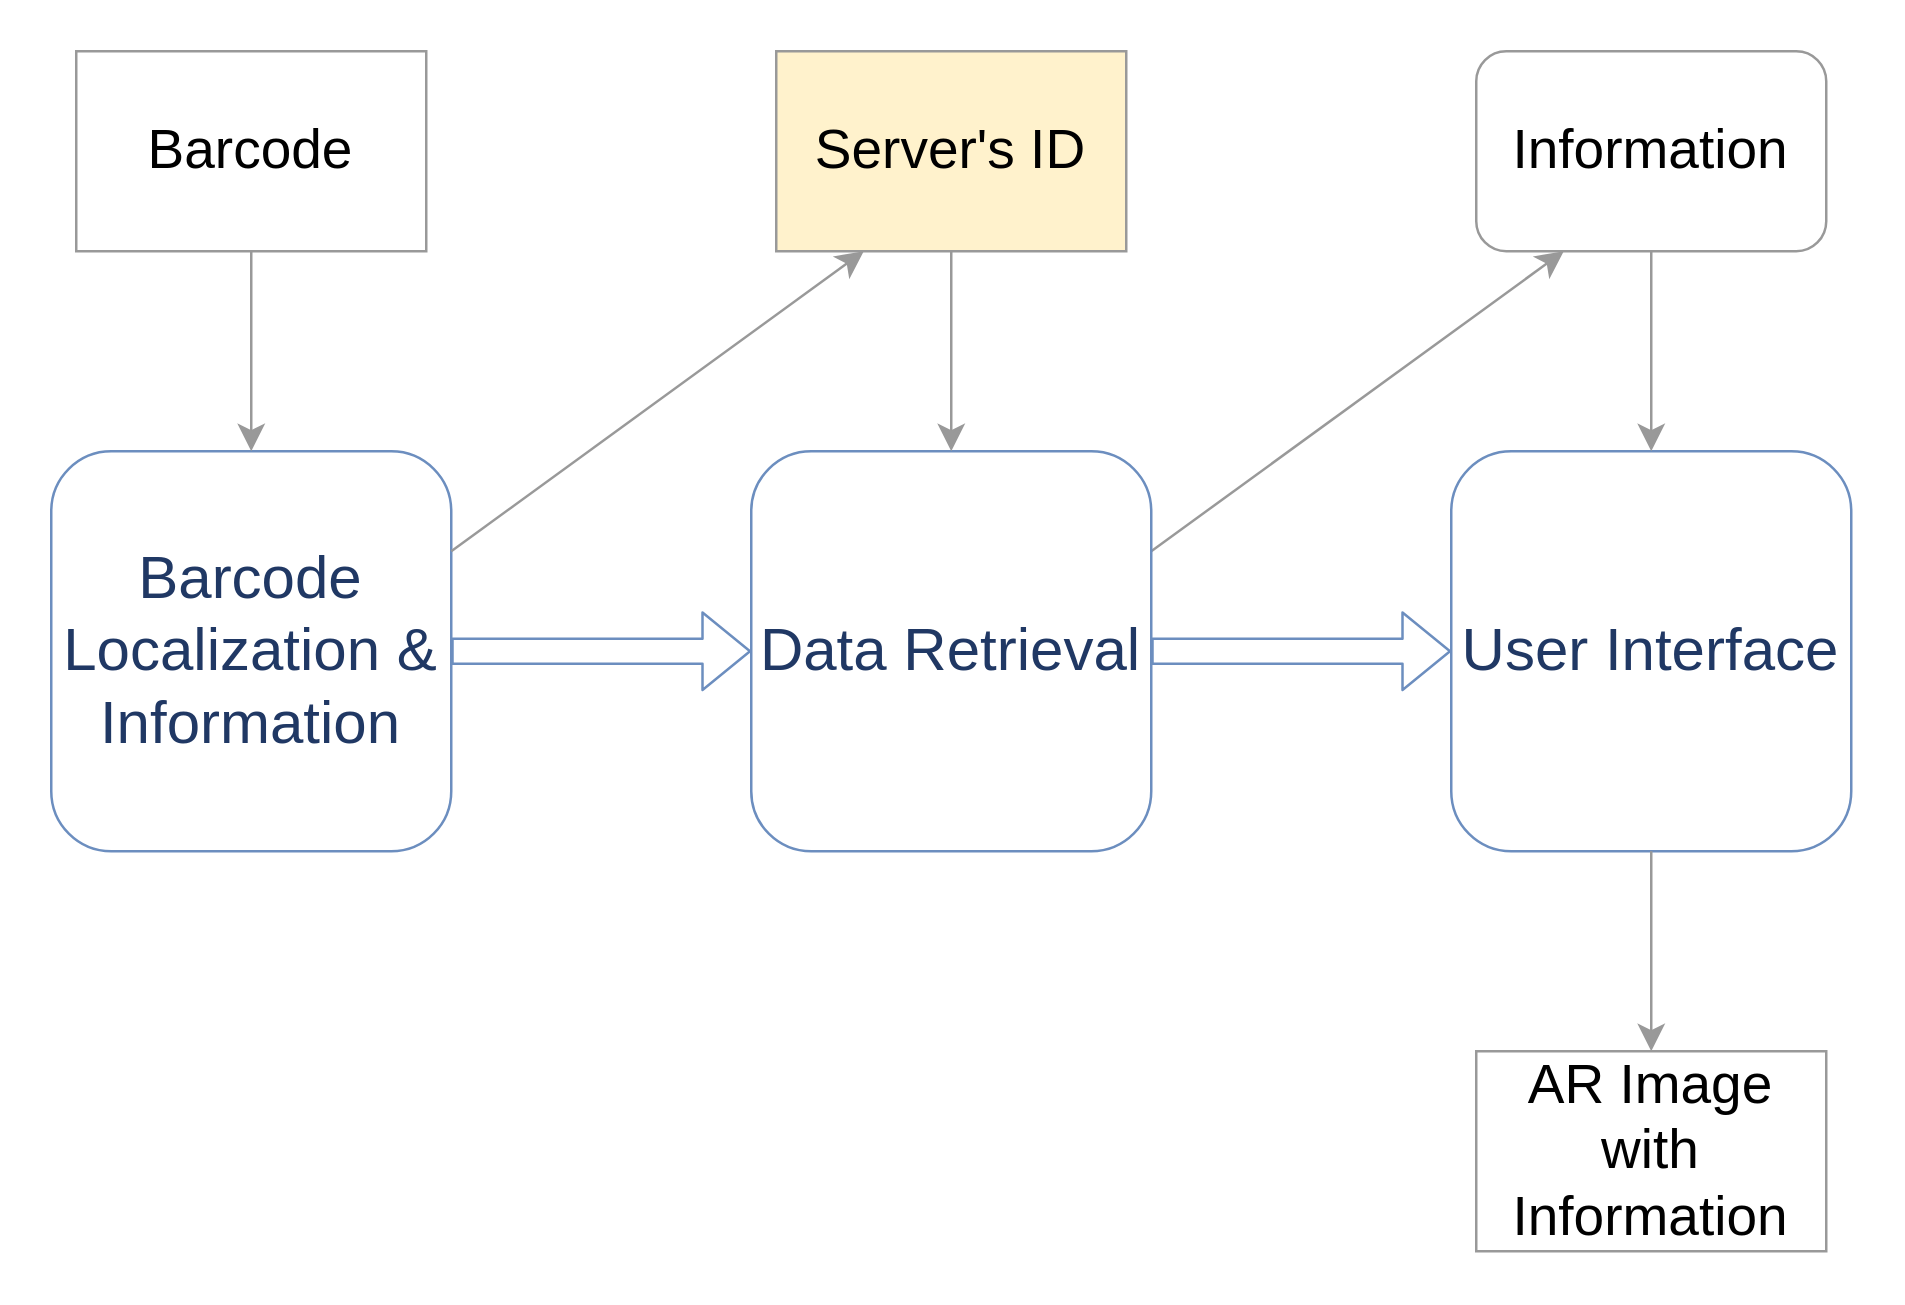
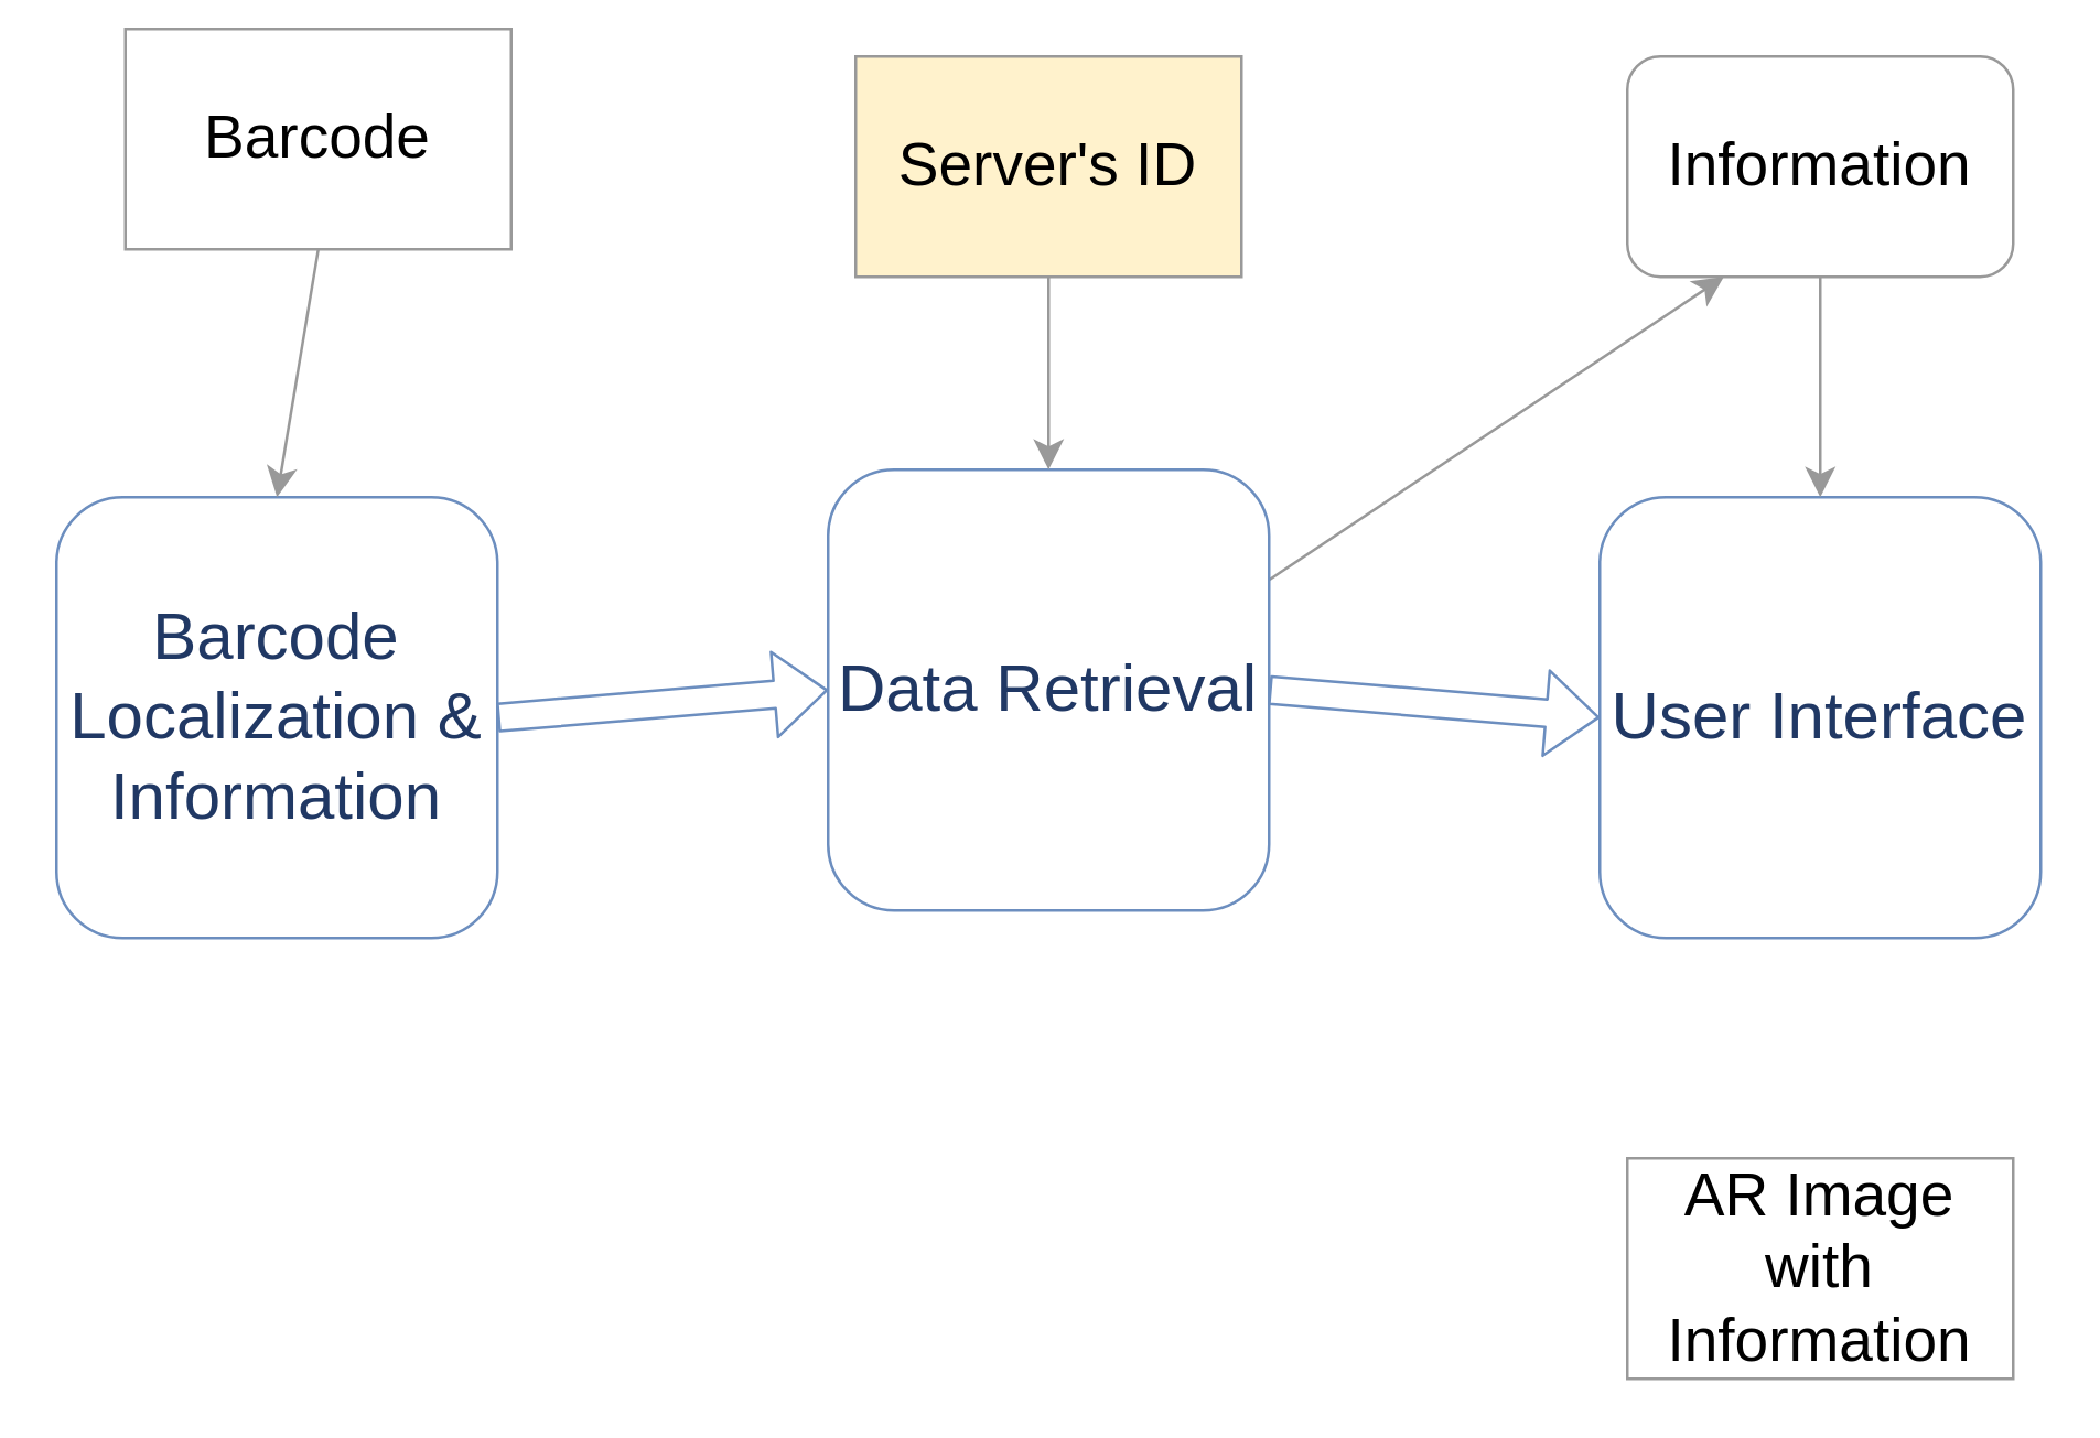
- <mxCell id="3" value="&lt;font style=&quot;font-size: 22px&quot;&gt;Barcode&lt;/font&gt;" style="whiteSpace=wrap;html=1;rounded=0;shadow=0;comic=0;labelBackgroundColor=none;strokeWidth=1;fontFamily=Helvetica;fontSize=12;align=center;strokeColor=#999999;" parent="1" vertex="1"><mxGeometry x="30" y="20" width="140" height="80" as="geometry" /></mxCell>
+ <mxCell id="3" value="&lt;font style=&quot;font-size: 22px&quot;&gt;Barcode&lt;/font&gt;" style="whiteSpace=wrap;html=1;rounded=0;shadow=0;comic=0;labelBackgroundColor=none;strokeWidth=1;fontFamily=Helvetica;fontSize=12;align=center;strokeColor=#999999;" parent="1" vertex="1"><mxGeometry x="45" y="10" width="140" height="80" as="geometry" /></mxCell>
- <mxCell id="8" style="edgeStyle=none;html=1;labelBackgroundColor=none;startFill=0;startSize=8;endFill=1;endSize=8;fontFamily=Verdana;fontSize=12;entryX=0.25;entryY=1;entryDx=0;entryDy=0;exitX=1;exitY=0.25;exitDx=0;exitDy=0;strokeColor=#999999;" parent="1" source="6" target="11" edge="1"><mxGeometry relative="1" as="geometry"><mxPoint x="160" y="180" as="sourcePoint" /><mxPoint x="150" y="100" as="targetPoint" /></mxGeometry></mxCell>
- <mxCell id="7" value="&lt;font style=&quot;font-size: 24px&quot;&gt;Data Retrieval&lt;/font&gt;" style="whiteSpace=wrap;html=1;rounded=1;shadow=0;comic=0;labelBackgroundColor=none;strokeWidth=1;fontFamily=Helvetica;fontSize=12;align=center;strokeColor=#6c8ebf;fontColor=#203864;" parent="1" vertex="1"><mxGeometry x="300" y="180" width="160" height="160" as="geometry" /></mxCell>
+ <mxCell id="7" value="&lt;font style=&quot;font-size: 24px&quot;&gt;Data Retrieval&lt;/font&gt;" style="whiteSpace=wrap;html=1;rounded=1;shadow=0;comic=0;labelBackgroundColor=none;strokeWidth=1;fontFamily=Helvetica;fontSize=12;align=center;strokeColor=#6c8ebf;fontColor=#203864;" parent="1" vertex="1"><mxGeometry x="300" y="170" width="160" height="160" as="geometry" /></mxCell>
- <mxCell id="16" style="edgeStyle=none;html=1;labelBackgroundColor=none;startFill=0;startSize=8;endFill=1;endSize=8;fontFamily=Verdana;fontSize=12;exitX=0.5;exitY=1;exitDx=0;exitDy=0;entryX=0.5;entryY=0;entryDx=0;entryDy=0;strokeColor=#999999;" parent="1" source="5" target="15" edge="1"><mxGeometry relative="1" as="geometry"><mxPoint x="660" y="100" as="sourcePoint" /><mxPoint x="660" y="180" as="targetPoint" /></mxGeometry></mxCell>
